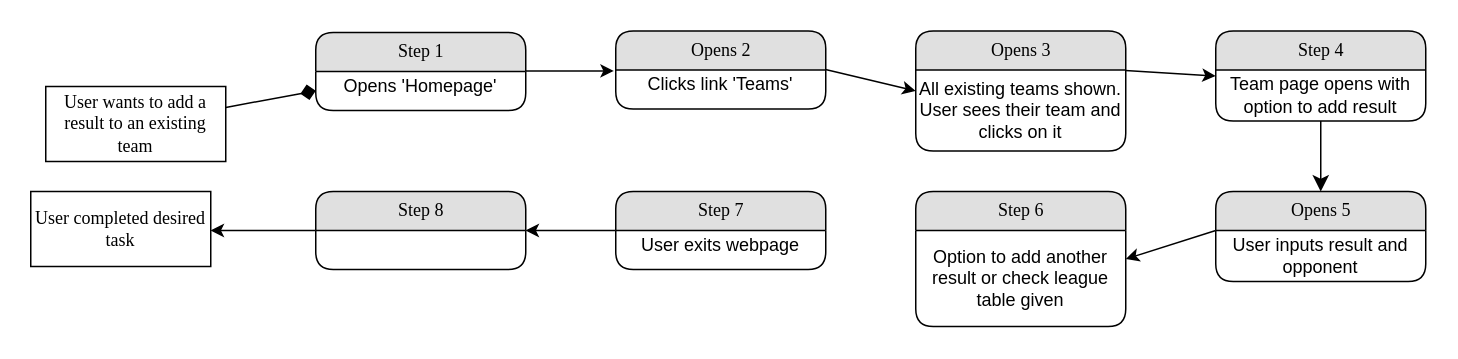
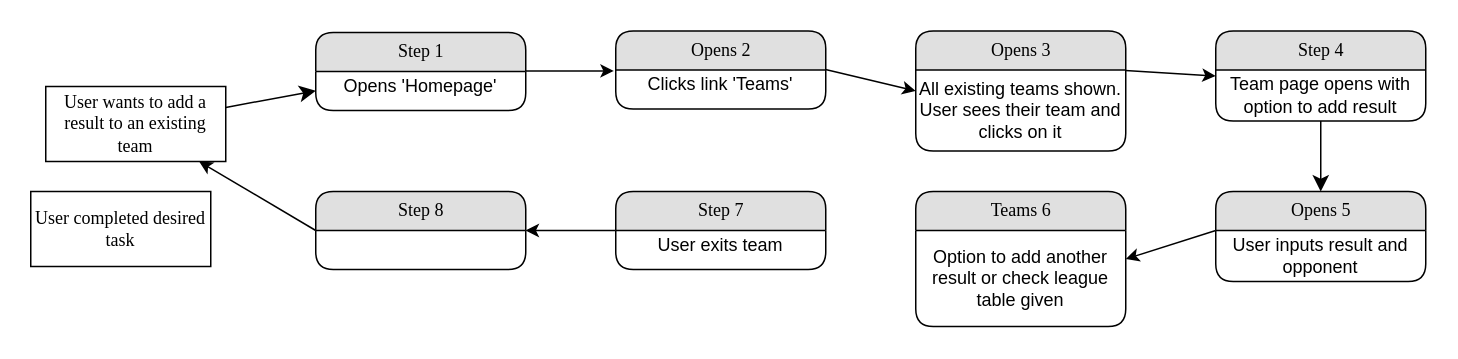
- <mxCell id="2" style="edgeStyle=none;html=1;labelBackgroundColor=none;startFill=0;startSize=8;endFill=1;endSize=8;fontFamily=Verdana;fontSize=12;endArrow=diamond;" parent="1" source="3" target="19" edge="1"><mxGeometry relative="1" as="geometry" /></mxCell>
+ <mxCell id="2" style="edgeStyle=none;html=1;labelBackgroundColor=none;startFill=0;startSize=8;endFill=1;endSize=8;fontFamily=Verdana;fontSize=12;" parent="1" source="3" target="19" edge="1"><mxGeometry relative="1" as="geometry" /></mxCell>
- <mxCell id="14" value="Step 6" style="swimlane;html=1;fontStyle=0;childLayout=stackLayout;horizontal=1;startSize=26;fillColor=#e0e0e0;horizontalStack=0;resizeParent=1;resizeLast=0;collapsible=1;marginBottom=0;swimlaneFillColor=#ffffff;align=center;rounded=1;shadow=0;comic=0;labelBackgroundColor=none;strokeWidth=1;fontFamily=Verdana;fontSize=12" parent="1" vertex="1"><mxGeometry x="610" y="127" width="140" height="90" as="geometry" /></mxCell>
+ <mxCell id="14" value="Teams 6" style="swimlane;html=1;fontStyle=0;childLayout=stackLayout;horizontal=1;startSize=26;fillColor=#e0e0e0;horizontalStack=0;resizeParent=1;resizeLast=0;collapsible=1;marginBottom=0;swimlaneFillColor=#ffffff;align=center;rounded=1;shadow=0;comic=0;labelBackgroundColor=none;strokeWidth=1;fontFamily=Verdana;fontSize=12" parent="1" vertex="1"><mxGeometry x="610" y="127" width="140" height="90" as="geometry" /></mxCell>
- <mxCell id="26" value="" style="endArrow=classic;html=1;entryX=0.999;entryY=0.52;entryDx=0;entryDy=0;exitX=0;exitY=0.5;exitDx=0;exitDy=0;entryPerimeter=0;" parent="1" source="18" target="5" edge="1"><mxGeometry width="50" height="50" relative="1" as="geometry"><mxPoint x="209" y="154" as="sourcePoint" /><mxPoint x="210" y="137" as="targetPoint" /></mxGeometry></mxCell>
+ <mxCell id="26" value="" style="endArrow=classic;html=1;exitX=0;exitY=0.5;exitDx=0;exitDy=0;" parent="1" source="18" target="3" edge="1"><mxGeometry width="50" height="50" relative="1" as="geometry"><mxPoint x="209" y="154" as="sourcePoint" /><mxPoint x="210" y="137" as="targetPoint" /></mxGeometry></mxCell>
- <mxCell id="17" value="User exits webpage" style="text;html=1;strokeColor=none;fillColor=none;align=center;verticalAlign=middle;whiteSpace=wrap;rounded=0;" parent="16" vertex="1"><mxGeometry y="26" width="140" height="20" as="geometry" /></mxCell>
+ <mxCell id="17" value="User exits team" style="text;html=1;strokeColor=none;fillColor=none;align=center;verticalAlign=middle;whiteSpace=wrap;rounded=0;" parent="16" vertex="1"><mxGeometry y="26" width="140" height="20" as="geometry" /></mxCell>
